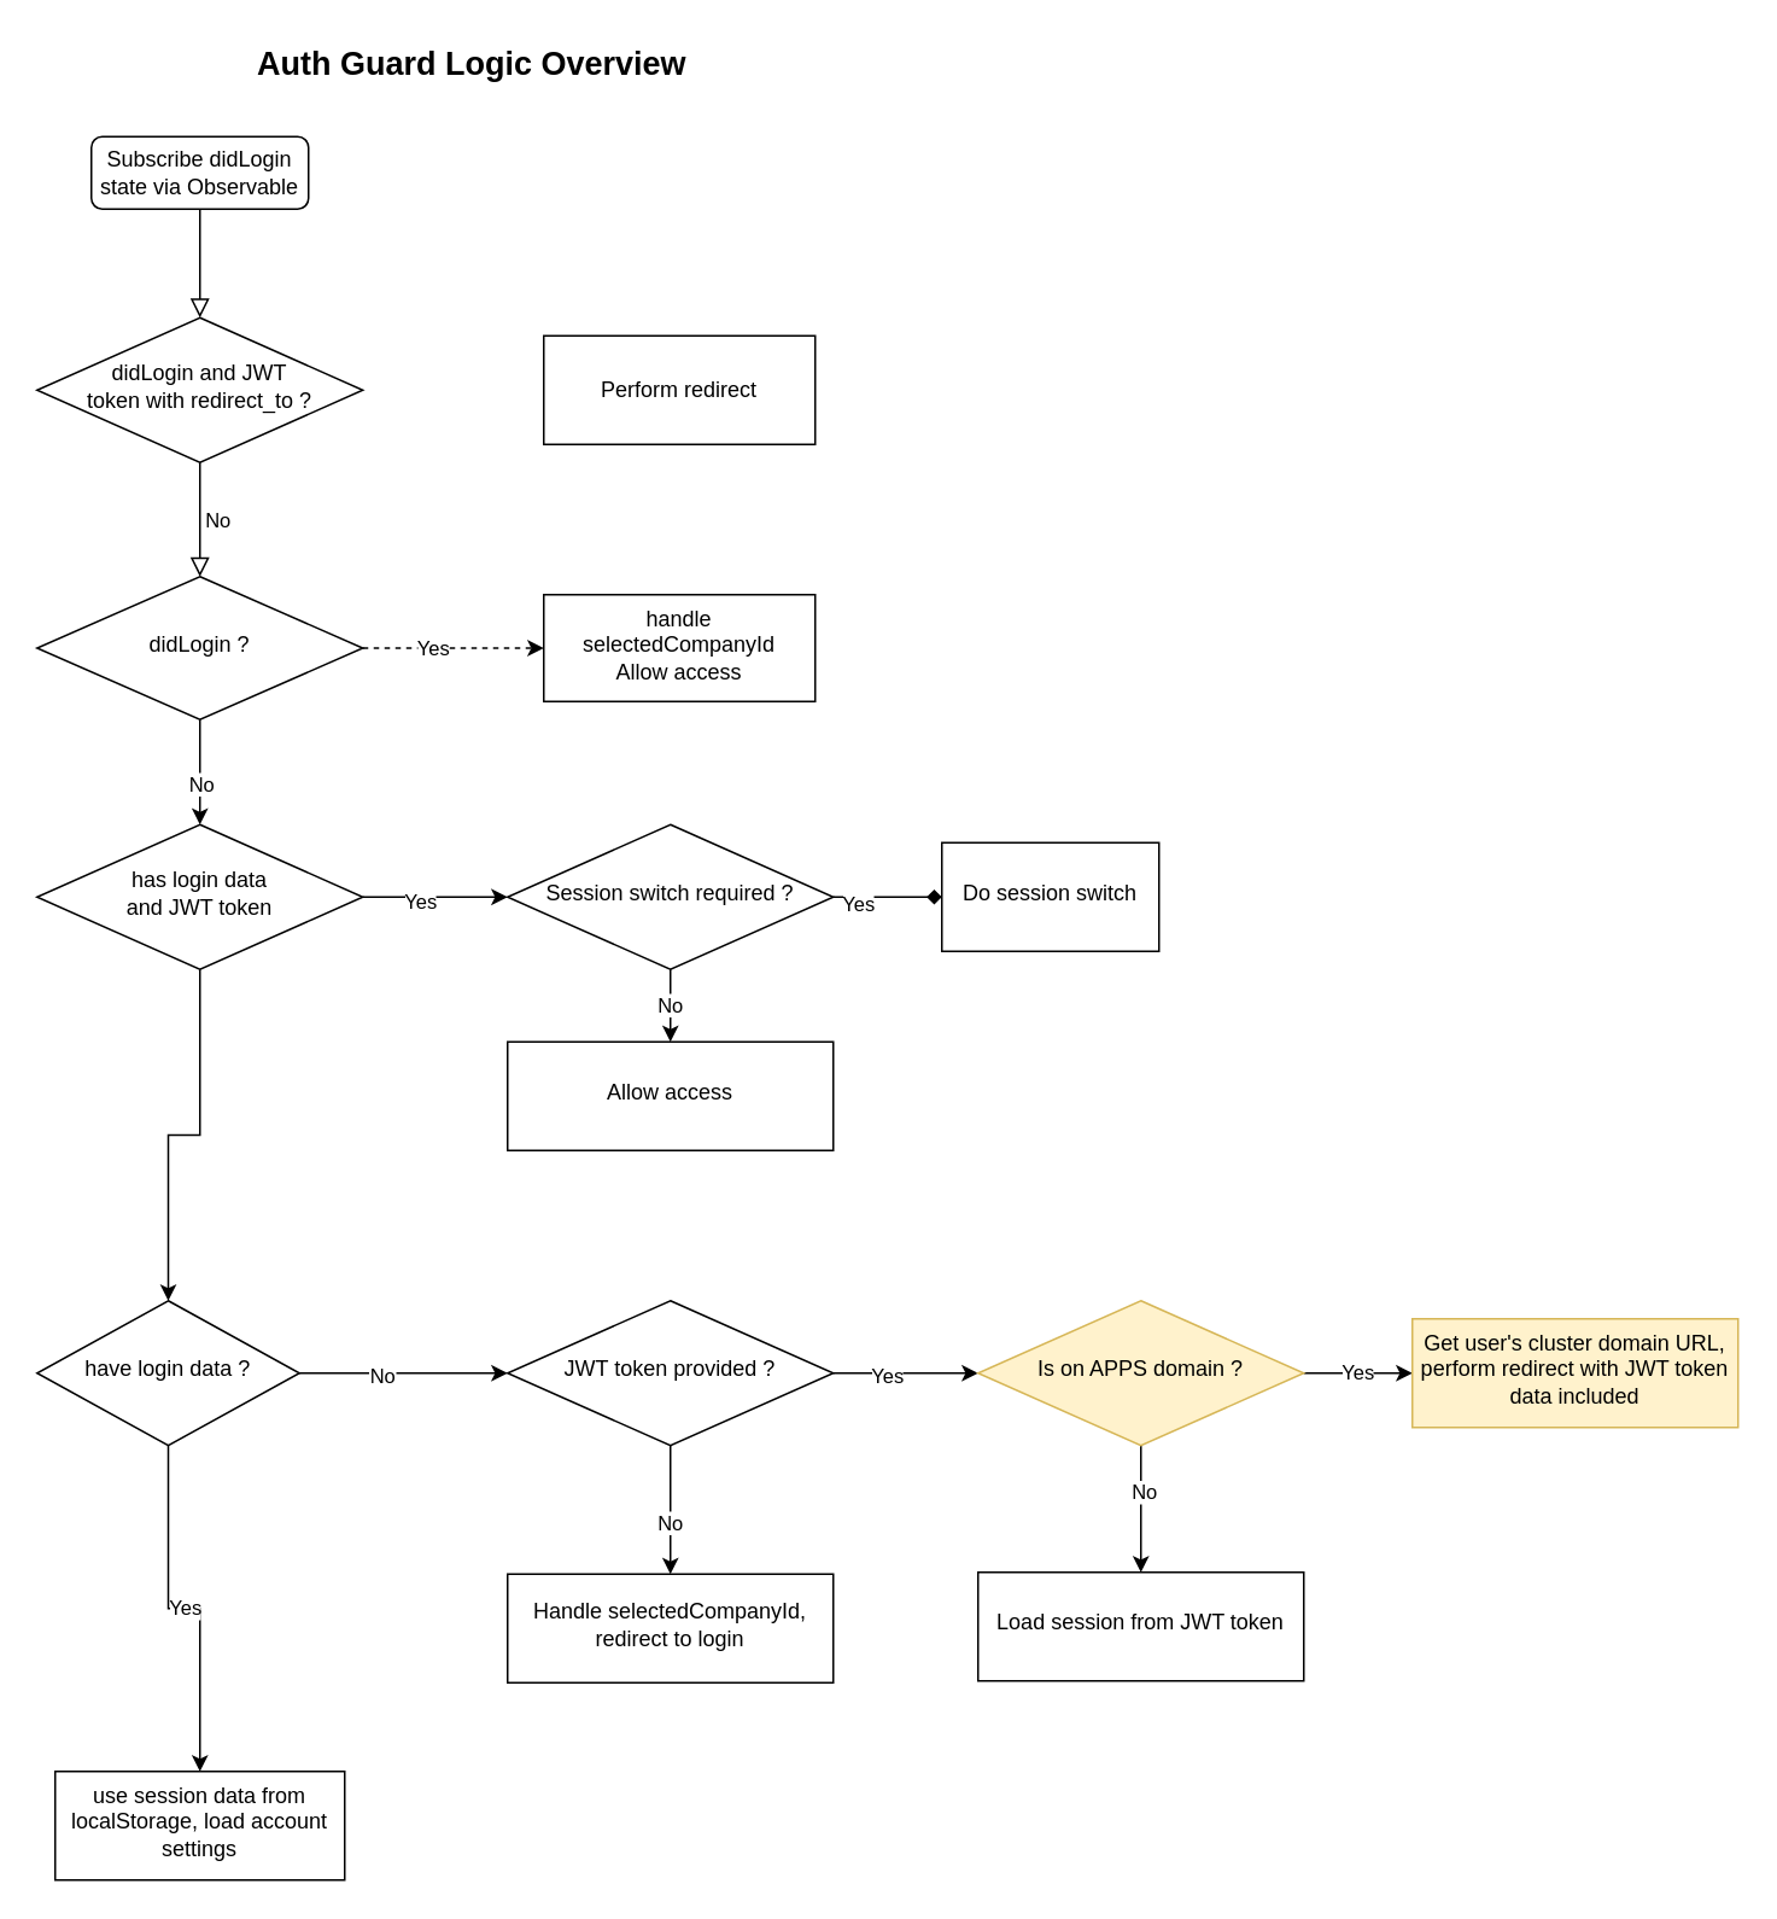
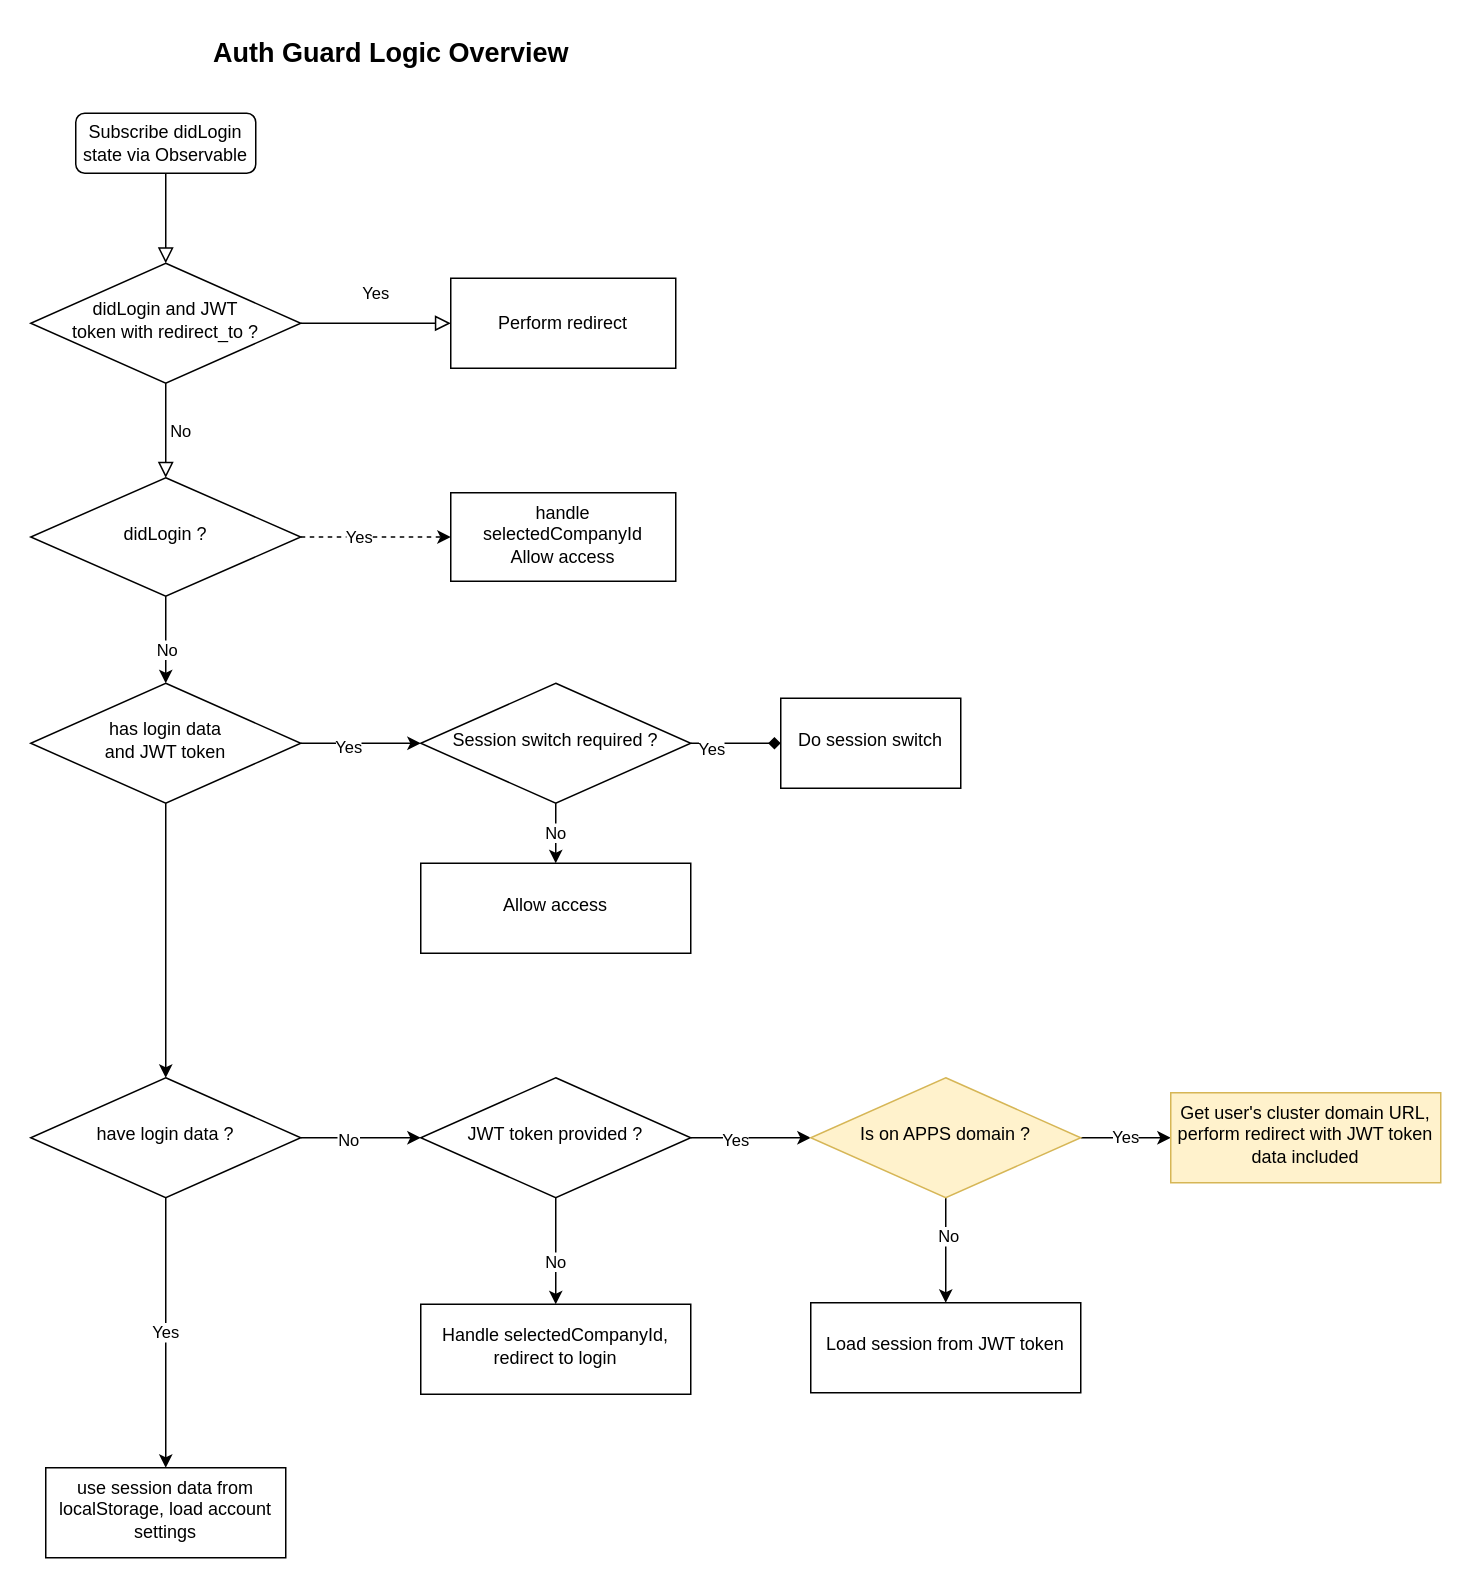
+ <mxCell id="4" value="Yes" style="rounded=0;html=1;jettySize=auto;orthogonalLoop=1;fontSize=11;endArrow=block;endFill=0;endSize=8;strokeWidth=1;shadow=0;labelBackgroundColor=none;edgeStyle=orthogonalEdgeStyle;" parent="1" source="6" target="12" edge="1"><mxGeometry y="20" relative="1" as="geometry"><mxPoint as="offset" /><mxPoint x="270" y="215" as="targetPoint" /></mxGeometry></mxCell>
- <mxCell id="21" value="have login data ?" style="rhombus;whiteSpace=wrap;html=1;shadow=0;fontFamily=Helvetica;fontSize=12;align=center;strokeWidth=1;spacing=6;spacingTop=-4;" vertex="1" parent="1"><mxGeometry x="20" y="718" width="145" height="80" as="geometry" /></mxCell>
+ <mxCell id="21" value="have login data ?" style="rhombus;whiteSpace=wrap;html=1;shadow=0;fontFamily=Helvetica;fontSize=12;align=center;strokeWidth=1;spacing=6;spacingTop=-4;" vertex="1" parent="1"><mxGeometry x="20" y="718" width="180" height="80" as="geometry" /></mxCell>
